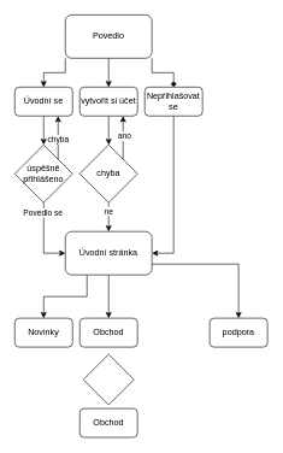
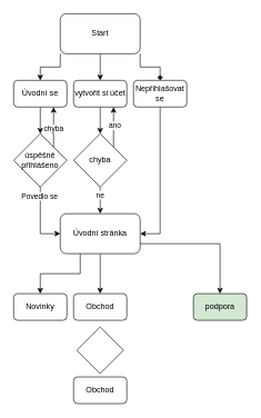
- <mxCell id="5" value="Povedlo" style="rounded=1;whiteSpace=wrap;html=1;" vertex="1" parent="1"><mxGeometry x="90" y="20" width="120" height="60" as="geometry" /></mxCell>
+ <mxCell id="5" value="Start" style="rounded=1;whiteSpace=wrap;html=1;" vertex="1" parent="1"><mxGeometry x="90" y="20" width="120" height="60" as="geometry" /></mxCell>
- <mxCell id="28" value="podpora" style="rounded=1;whiteSpace=wrap;html=1;" vertex="1" parent="1"><mxGeometry x="290" y="440" width="80" height="40" as="geometry" /></mxCell>
+ <mxCell id="28" value="podpora" style="rounded=1;whiteSpace=wrap;html=1;fillColor=#d5e8d4;" vertex="1" parent="1"><mxGeometry x="290" y="440" width="80" height="40" as="geometry" /></mxCell>
